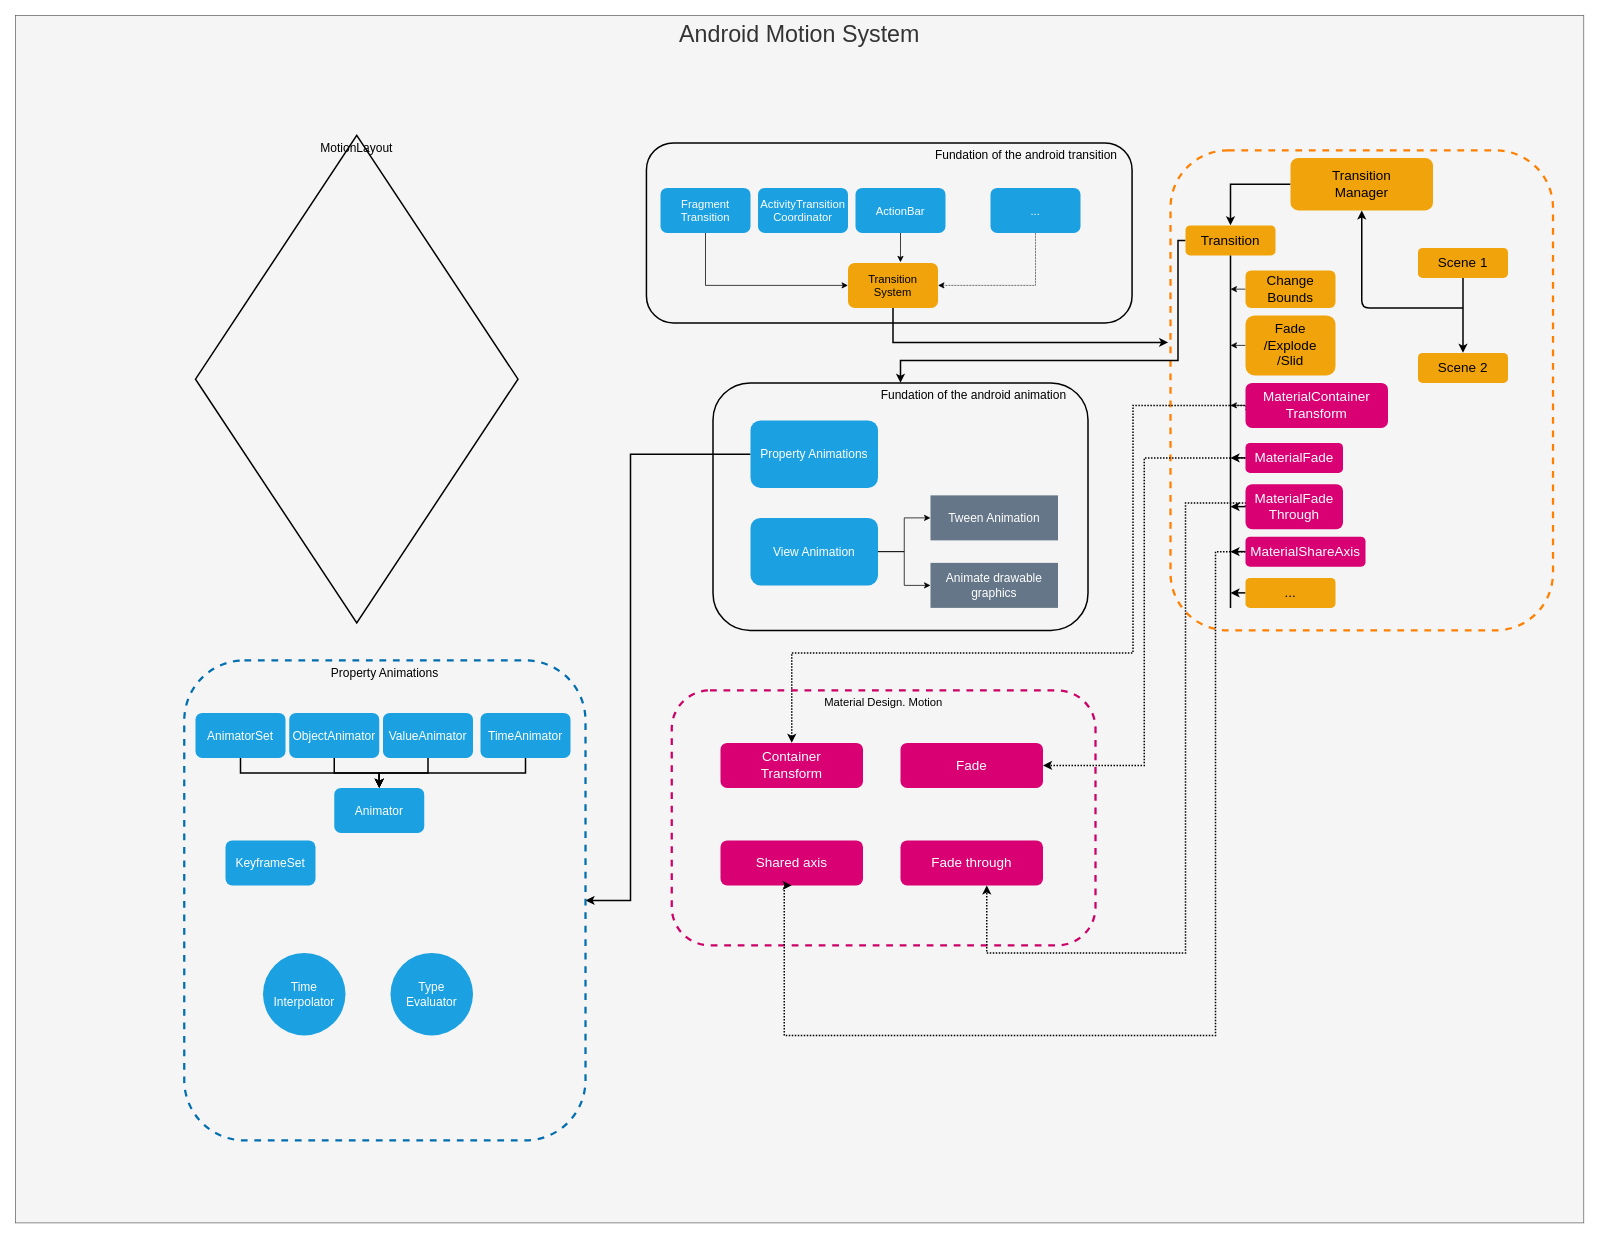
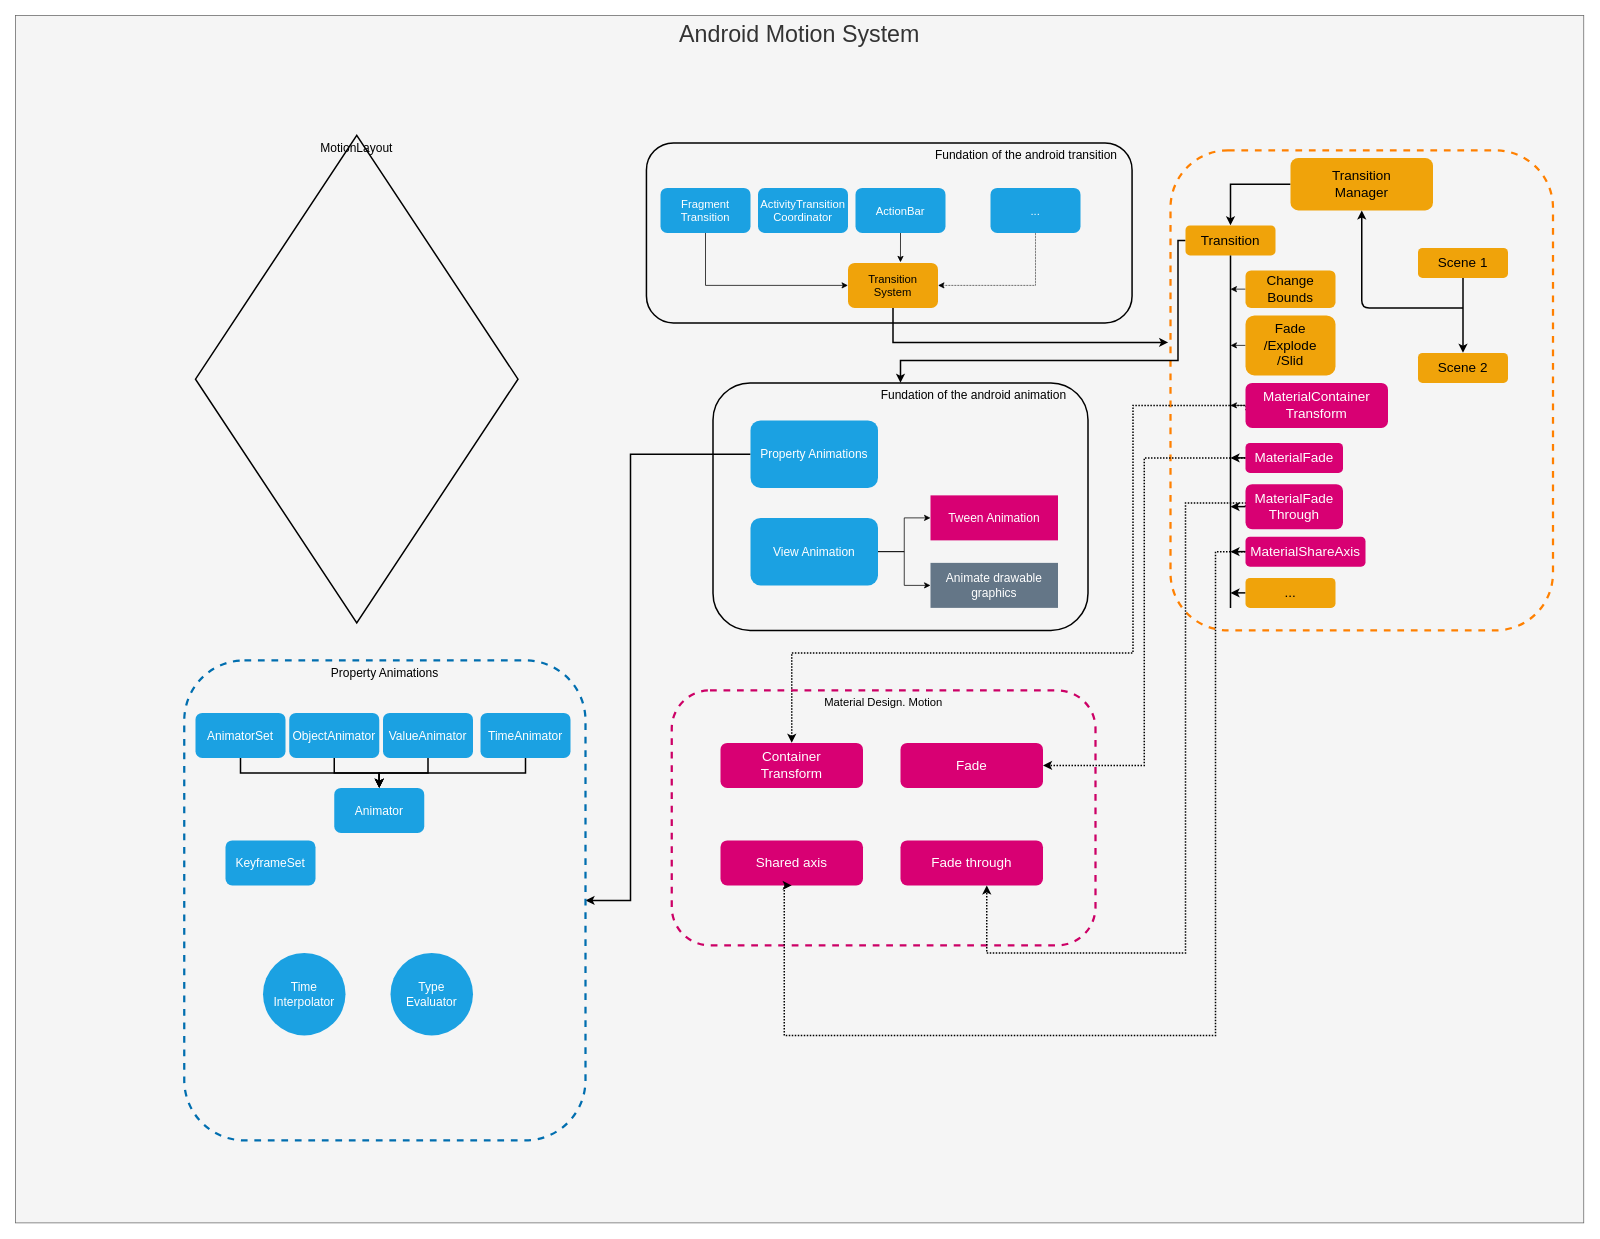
- <mxCell id="10" value="Tween Animation" style="rounded=0;whiteSpace=wrap;html=1;fillColor=#647687;fontColor=#ffffff;fontSize=16;strokeColor=none;" parent="1" vertex="1"><mxGeometry x="1240" y="660" width="170" height="60" as="geometry" /></mxCell>
+ <mxCell id="10" value="Tween Animation" style="rounded=0;whiteSpace=wrap;html=1;fillColor=#d80073;fontColor=#ffffff;fontSize=16;strokeColor=none;" parent="1" vertex="1"><mxGeometry x="1240" y="660" width="170" height="60" as="geometry" /></mxCell>
